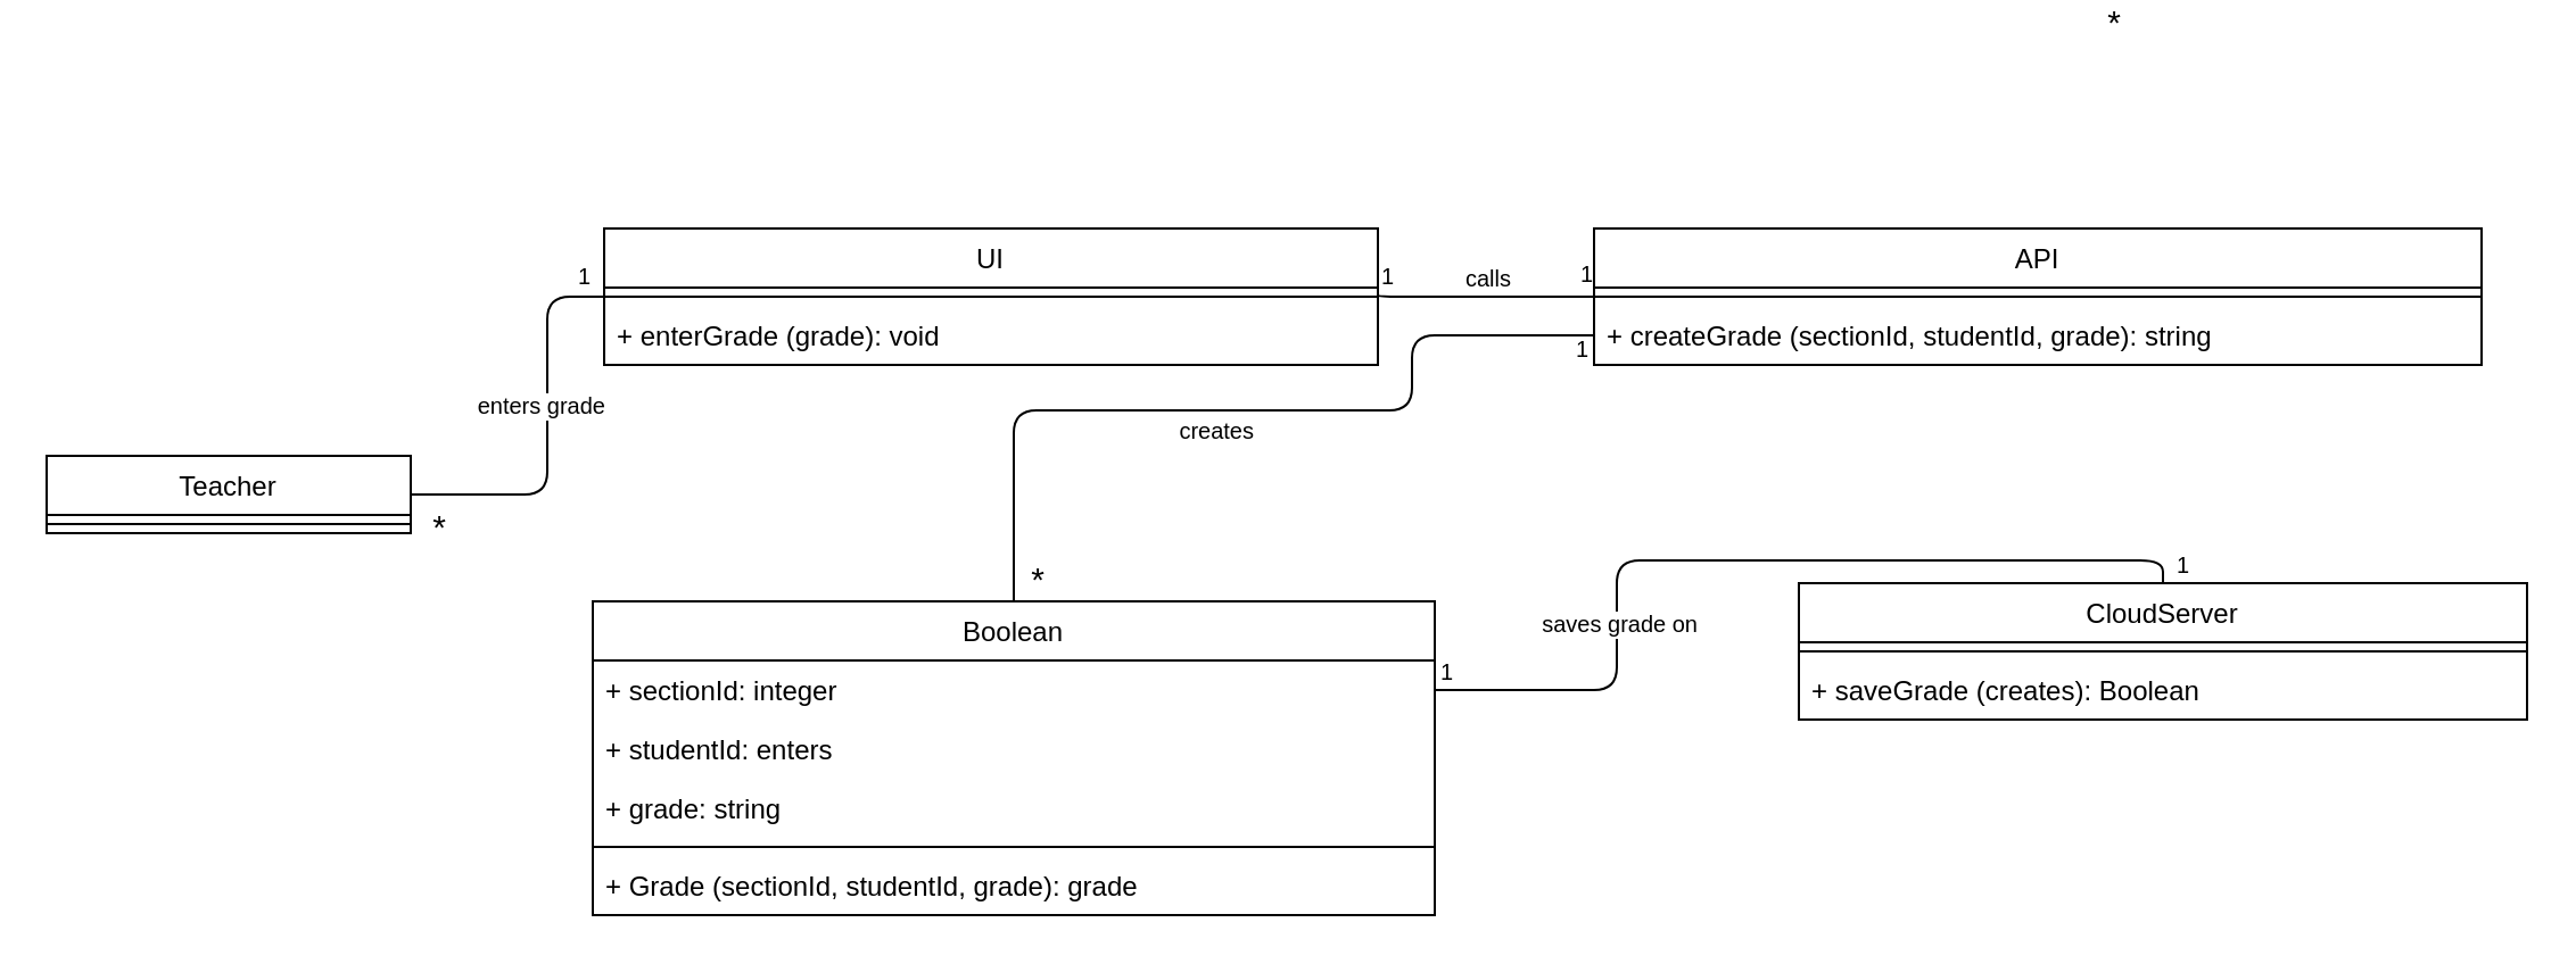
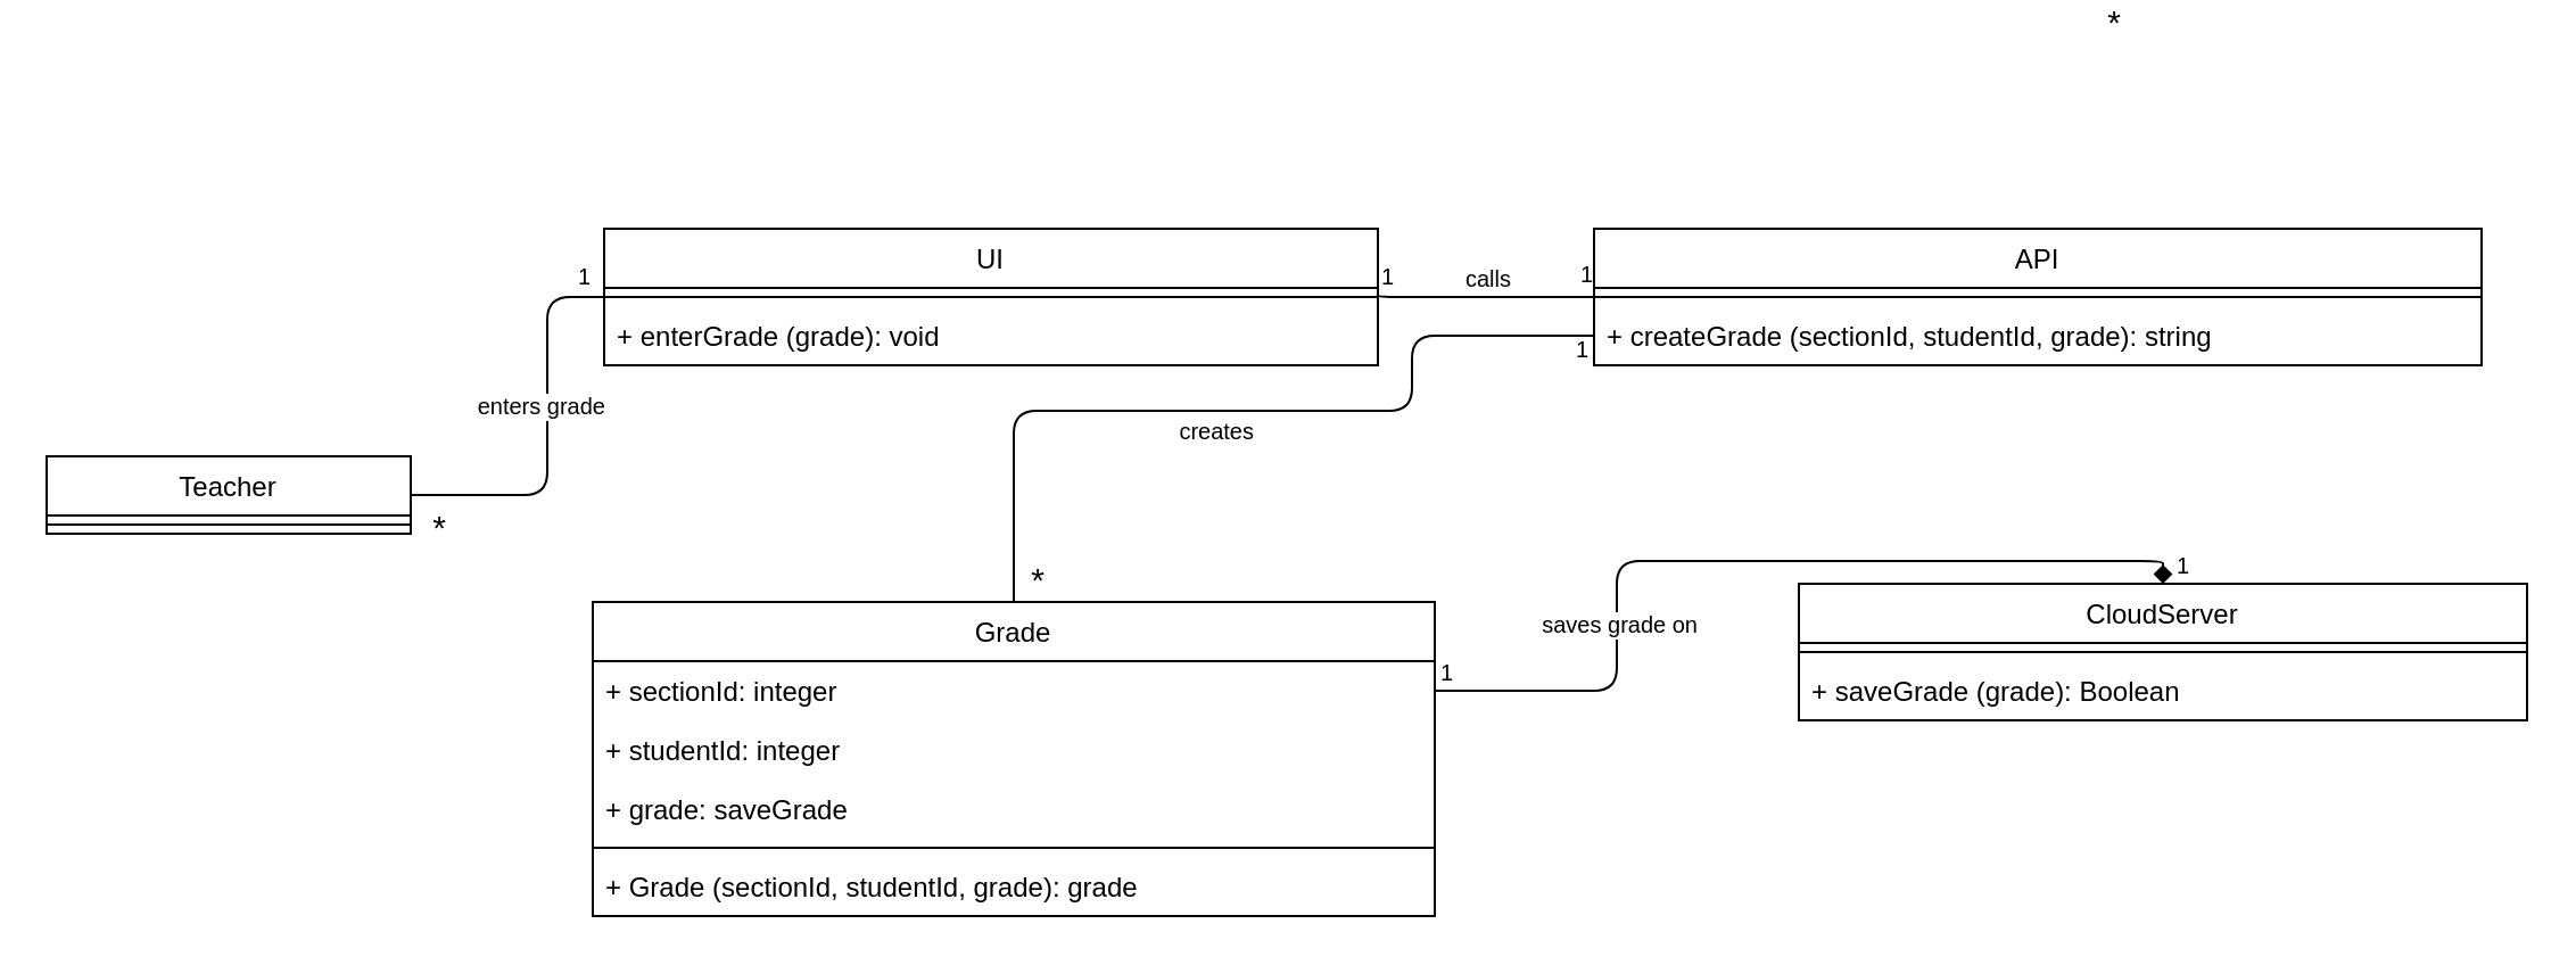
- <mxCell id="9" value="" style="endArrow=none;html=1;edgeStyle=orthogonalEdgeStyle;exitX=1;exitY=0.5;exitDx=0;exitDy=0;entryX=0.5;entryY=0;entryDx=0;entryDy=0;" parent="1" source="26" target="22" edge="1"><mxGeometry relative="1" as="geometry"><mxPoint x="950" y="190" as="sourcePoint" /><mxPoint x="750" y="257.5" as="targetPoint" /></mxGeometry></mxCell>
+ <mxCell id="9" value="" style="endArrow=diamond;html=1;edgeStyle=orthogonalEdgeStyle;exitX=1;exitY=0.5;exitDx=0;exitDy=0;entryX=0.5;entryY=0;entryDx=0;entryDy=0;" parent="1" source="26" target="22" edge="1"><mxGeometry relative="1" as="geometry"><mxPoint x="950" y="190" as="sourcePoint" /><mxPoint x="750" y="257.5" as="targetPoint" /></mxGeometry></mxCell>
- <mxCell id="25" value="Boolean" style="swimlane;fontStyle=0;align=center;verticalAlign=top;childLayout=stackLayout;horizontal=1;startSize=26;horizontalStack=0;resizeParent=1;resizeParentMax=0;resizeLast=0;collapsible=1;marginBottom=0;" parent="1" vertex="1"><mxGeometry x="260" y="264" width="370" height="138" as="geometry" /></mxCell>
+ <mxCell id="25" value="Grade" style="swimlane;fontStyle=0;align=center;verticalAlign=top;childLayout=stackLayout;horizontal=1;startSize=26;horizontalStack=0;resizeParent=1;resizeParentMax=0;resizeLast=0;collapsible=1;marginBottom=0;" parent="1" vertex="1"><mxGeometry x="260" y="264" width="370" height="138" as="geometry" /></mxCell>
- <mxCell id="24" value="+ saveGrade (creates): Boolean" style="text;strokeColor=none;fillColor=none;align=left;verticalAlign=top;spacingLeft=4;spacingRight=4;overflow=hidden;rotatable=0;points=[[0,0.5],[1,0.5]];portConstraint=eastwest;" parent="22" vertex="1"><mxGeometry y="34" width="320" height="26" as="geometry" /></mxCell>
+ <mxCell id="24" value="+ saveGrade (grade): Boolean" style="text;strokeColor=none;fillColor=none;align=left;verticalAlign=top;spacingLeft=4;spacingRight=4;overflow=hidden;rotatable=0;points=[[0,0.5],[1,0.5]];portConstraint=eastwest;" parent="22" vertex="1"><mxGeometry y="34" width="320" height="26" as="geometry" /></mxCell>
- <mxCell id="27" value="+ studentId: enters" style="text;strokeColor=none;fillColor=none;align=left;verticalAlign=top;spacingLeft=4;spacingRight=4;overflow=hidden;rotatable=0;points=[[0,0.5],[1,0.5]];portConstraint=eastwest;" parent="25" vertex="1"><mxGeometry y="52" width="370" height="26" as="geometry" /></mxCell>
+ <mxCell id="27" value="+ studentId: integer" style="text;strokeColor=none;fillColor=none;align=left;verticalAlign=top;spacingLeft=4;spacingRight=4;overflow=hidden;rotatable=0;points=[[0,0.5],[1,0.5]];portConstraint=eastwest;" parent="25" vertex="1"><mxGeometry y="52" width="370" height="26" as="geometry" /></mxCell>
- <mxCell id="28" value="+ grade: string" style="text;strokeColor=none;fillColor=none;align=left;verticalAlign=top;spacingLeft=4;spacingRight=4;overflow=hidden;rotatable=0;points=[[0,0.5],[1,0.5]];portConstraint=eastwest;" parent="25" vertex="1"><mxGeometry y="78" width="370" height="26" as="geometry" /></mxCell>
+ <mxCell id="28" value="+ grade: saveGrade" style="text;strokeColor=none;fillColor=none;align=left;verticalAlign=top;spacingLeft=4;spacingRight=4;overflow=hidden;rotatable=0;points=[[0,0.5],[1,0.5]];portConstraint=eastwest;" parent="25" vertex="1"><mxGeometry y="78" width="370" height="26" as="geometry" /></mxCell>
